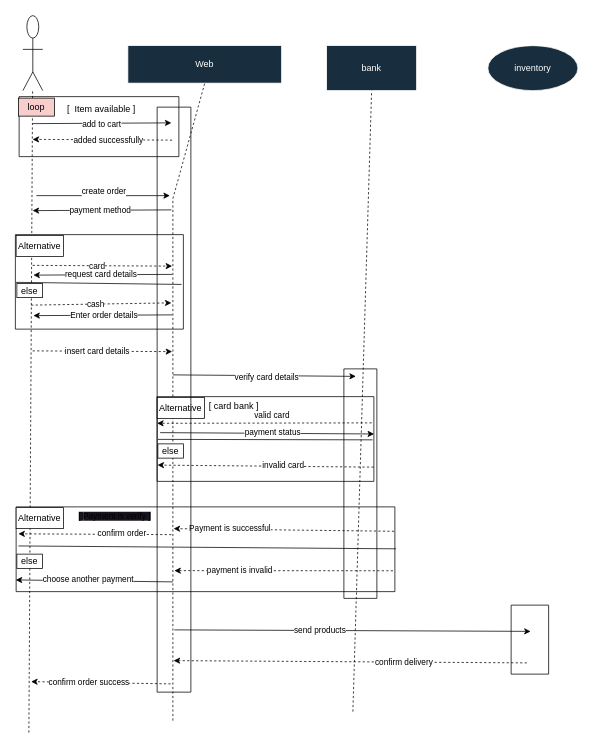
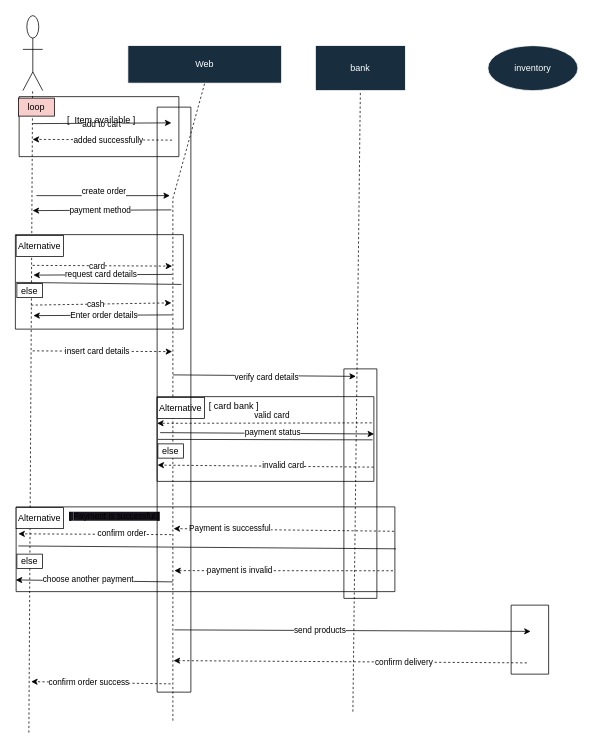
- <mxCell id="4" value="bank" style="rounded=0;whiteSpace=wrap;html=1;strokeColor=#FFFFFF;fontColor=#FFFFFF;fillColor=#182E3E;" parent="1" vertex="1"><mxGeometry x="435" y="60" width="120" height="60" as="geometry" /></mxCell>
+ <mxCell id="4" value="bank" style="rounded=0;whiteSpace=wrap;html=1;strokeColor=#FFFFFF;fontColor=#FFFFFF;fillColor=#182E3E;" parent="1" vertex="1"><mxGeometry x="420" y="60" width="120" height="60" as="geometry" /></mxCell>
- <mxCell id="16" value="[&amp;nbsp; Item available ]&amp;nbsp;" style="text;html=1;align=center;verticalAlign=middle;resizable=0;points=[];autosize=1;strokeColor=none;fillColor=none;" vertex="1" parent="10"><mxGeometry x="55" y="4" width="112" height="26" as="geometry" /></mxCell>
+ <mxCell id="16" value="[&amp;nbsp; Item available ]&amp;nbsp;" style="text;html=1;align=center;verticalAlign=middle;resizable=0;points=[];autosize=1;strokeColor=none;fillColor=none;" vertex="1" parent="10"><mxGeometry x="55" y="19" width="112" height="26" as="geometry" /></mxCell>
- <mxCell id="57" value="&lt;span style=&quot;font-size: 11px; background-color: rgb(24, 20, 29);&quot;&gt;[&amp;nbsp;&lt;/span&gt;&lt;span style=&quot;font-size: 11px; background-color: rgb(24, 20, 29);&quot;&gt;Payment is verify ]&lt;/span&gt;" style="text;html=1;align=center;verticalAlign=middle;resizable=0;points=[];autosize=1;strokeColor=none;fillColor=none;" vertex="1" parent="46"><mxGeometry x="61" width="139" height="26" as="geometry" /></mxCell>
+ <mxCell id="57" value="&lt;span style=&quot;font-size: 11px; background-color: rgb(24, 20, 29);&quot;&gt;[&amp;nbsp;&lt;/span&gt;&lt;span style=&quot;font-size: 11px; background-color: rgb(24, 20, 29);&quot;&gt;Payment is successful ]&lt;/span&gt;" style="text;html=1;align=center;verticalAlign=middle;resizable=0;points=[];autosize=1;strokeColor=none;fillColor=none;" vertex="1" parent="46"><mxGeometry x="61" width="139" height="26" as="geometry" /></mxCell>
